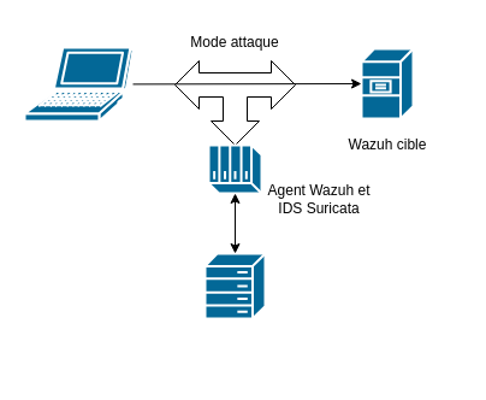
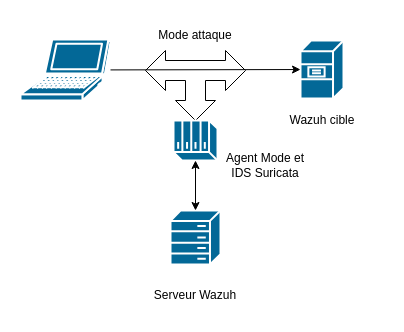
- <mxCell id="7" value="Agent Wazuh et&lt;div&gt;IDS Suricata&lt;/div&gt;" style="text;html=1;align=center;verticalAlign=middle;whiteSpace=wrap;rounded=0;" vertex="1" parent="1"><mxGeometry x="200" y="150" width="130" height="30" as="geometry" /></mxCell>
+ <mxCell id="7" value="Agent Mode et&lt;div&gt;IDS Suricata&lt;/div&gt;" style="text;html=1;align=center;verticalAlign=middle;whiteSpace=wrap;rounded=0;" vertex="1" parent="1"><mxGeometry x="200" y="150" width="130" height="30" as="geometry" /></mxCell>
+ <mxCell id="9" value="Serveur Wazuh" style="text;html=1;align=center;verticalAlign=middle;whiteSpace=wrap;rounded=0;" vertex="1" parent="1"><mxGeometry x="145" y="280" width="100" height="30" as="geometry" /></mxCell>
